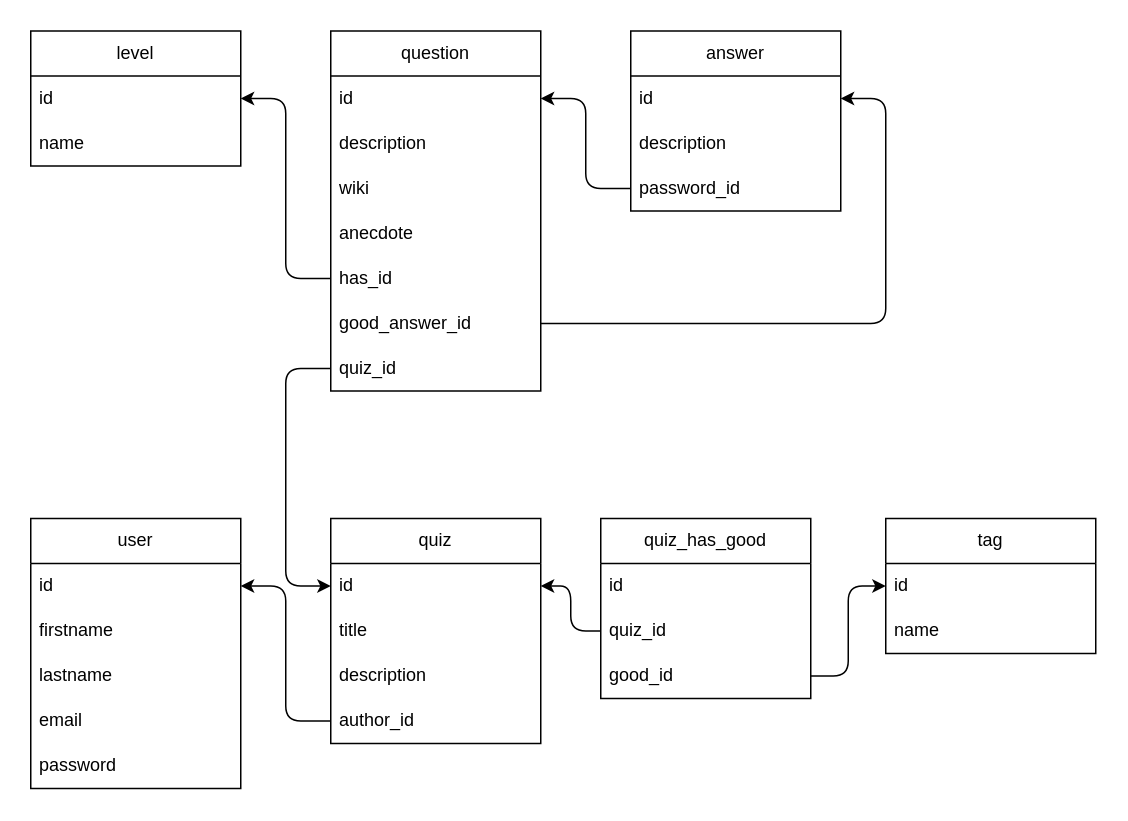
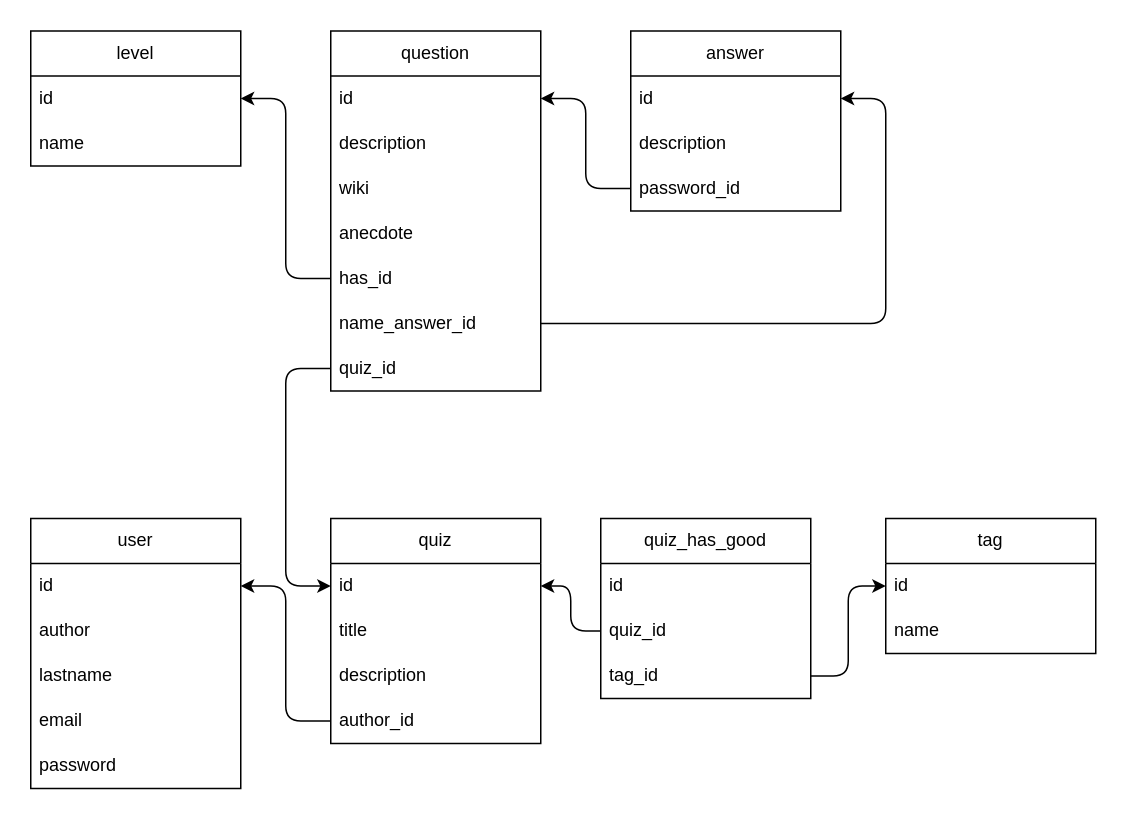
- <mxCell id="29" value="good_answer_id" style="text;strokeColor=none;fillColor=none;align=left;verticalAlign=middle;spacingLeft=4;spacingRight=4;overflow=hidden;points=[[0,0.5],[1,0.5]];portConstraint=eastwest;rotatable=0;whiteSpace=wrap;html=1;" parent="23" vertex="1"><mxGeometry y="180" width="140" height="30" as="geometry" /></mxCell>
+ <mxCell id="29" value="name_answer_id" style="text;strokeColor=none;fillColor=none;align=left;verticalAlign=middle;spacingLeft=4;spacingRight=4;overflow=hidden;points=[[0,0.5],[1,0.5]];portConstraint=eastwest;rotatable=0;whiteSpace=wrap;html=1;" parent="23" vertex="1"><mxGeometry y="180" width="140" height="30" as="geometry" /></mxCell>
- <mxCell id="4" value="firstname" style="text;strokeColor=none;fillColor=none;align=left;verticalAlign=middle;spacingLeft=4;spacingRight=4;overflow=hidden;points=[[0,0.5],[1,0.5]];portConstraint=eastwest;rotatable=0;whiteSpace=wrap;html=1;" parent="2" vertex="1"><mxGeometry y="60" width="140" height="30" as="geometry" /></mxCell>
+ <mxCell id="4" value="author" style="text;strokeColor=none;fillColor=none;align=left;verticalAlign=middle;spacingLeft=4;spacingRight=4;overflow=hidden;points=[[0,0.5],[1,0.5]];portConstraint=eastwest;rotatable=0;whiteSpace=wrap;html=1;" parent="2" vertex="1"><mxGeometry y="60" width="140" height="30" as="geometry" /></mxCell>
- <mxCell id="19" value="good_id" style="text;strokeColor=none;fillColor=none;align=left;verticalAlign=middle;spacingLeft=4;spacingRight=4;overflow=hidden;points=[[0,0.5],[1,0.5]];portConstraint=eastwest;rotatable=0;whiteSpace=wrap;html=1;" parent="16" vertex="1"><mxGeometry y="90" width="140" height="30" as="geometry" /></mxCell>
+ <mxCell id="19" value="tag_id" style="text;strokeColor=none;fillColor=none;align=left;verticalAlign=middle;spacingLeft=4;spacingRight=4;overflow=hidden;points=[[0,0.5],[1,0.5]];portConstraint=eastwest;rotatable=0;whiteSpace=wrap;html=1;" parent="16" vertex="1"><mxGeometry y="90" width="140" height="30" as="geometry" /></mxCell>
